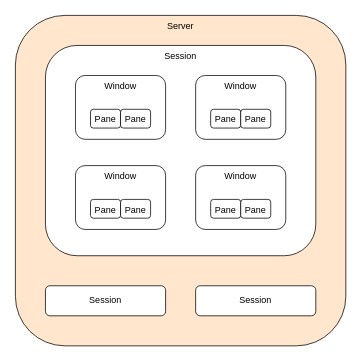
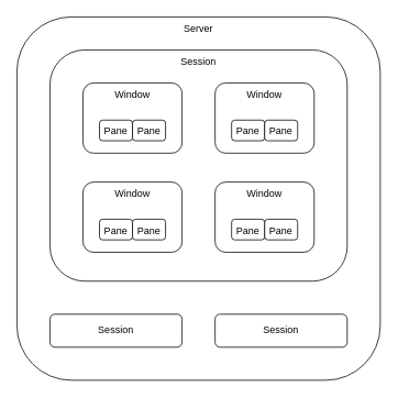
- <mxCell id="2" value="Server" style="rounded=1;whiteSpace=wrap;html=1;horizontal=1;verticalAlign=top;fillColor=#ffe6cc;" vertex="1" parent="1"><mxGeometry x="20" y="20" width="440" height="440" as="geometry" /></mxCell>
+ <mxCell id="2" value="Server" style="rounded=1;whiteSpace=wrap;html=1;horizontal=1;verticalAlign=top;" vertex="1" parent="1"><mxGeometry x="20" y="20" width="440" height="440" as="geometry" /></mxCell>
